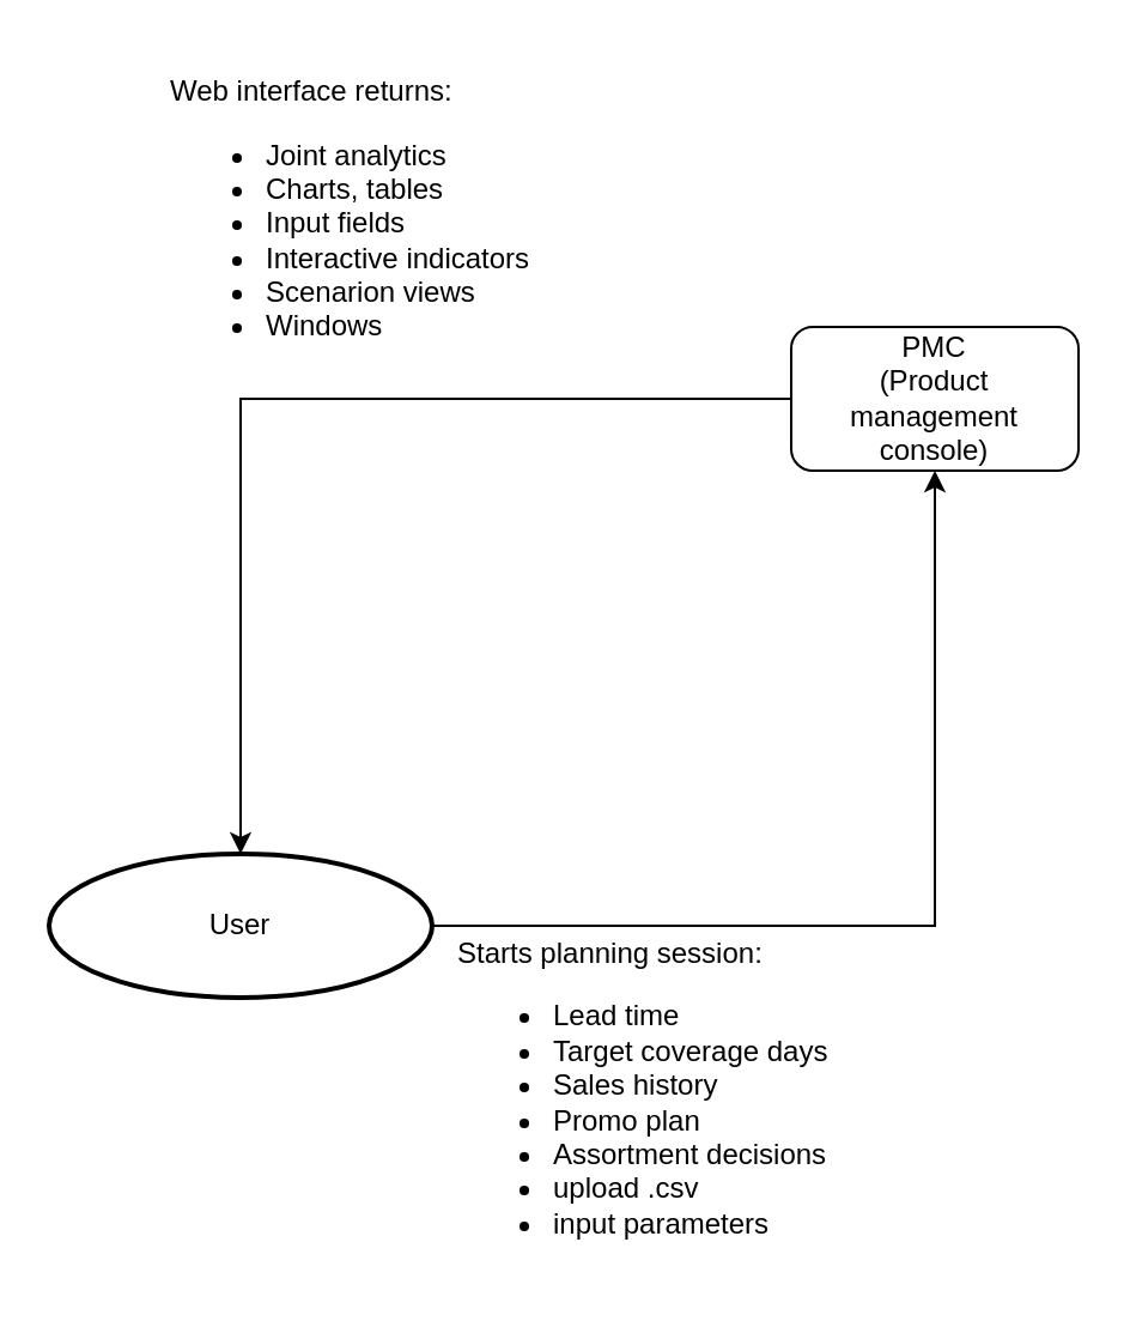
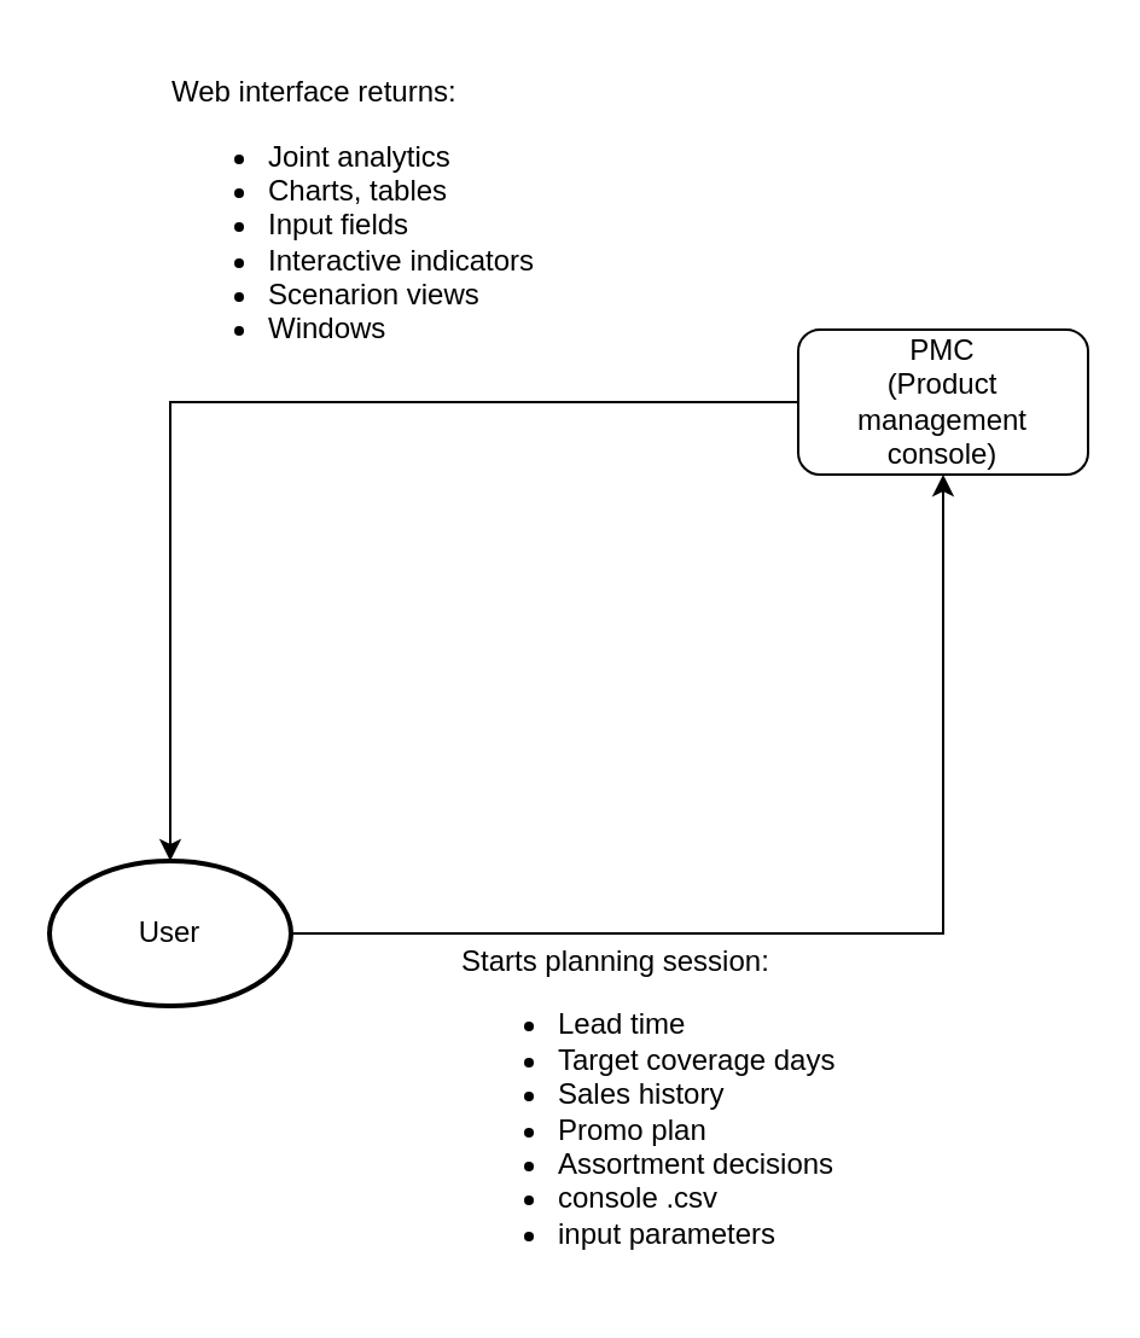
- <mxCell id="4" value="User" style="strokeWidth=2;html=1;shape=mxgraph.flowchart.start_1;whiteSpace=wrap;" vertex="1" parent="1"><mxGeometry x="20" y="356" width="160" height="60" as="geometry" /></mxCell>
+ <mxCell id="4" value="User" style="strokeWidth=2;html=1;shape=mxgraph.flowchart.start_1;whiteSpace=wrap;" vertex="1" parent="1"><mxGeometry x="20" y="356" width="100" height="60" as="geometry" /></mxCell>
- <mxCell id="5" value="Starts planning session:&lt;div&gt;&lt;ul&gt;&lt;li&gt;Lead time&lt;/li&gt;&lt;li&gt;Target coverage days&lt;/li&gt;&lt;li&gt;Sales history&lt;/li&gt;&lt;li&gt;Promo plan&lt;/li&gt;&lt;li&gt;Assortment decisions&lt;/li&gt;&lt;li&gt;upload .csv&lt;/li&gt;&lt;li&gt;input parameters&lt;/li&gt;&lt;/ul&gt;&lt;/div&gt;" style="text;html=1;align=left;verticalAlign=middle;whiteSpace=wrap;rounded=0;" vertex="1" parent="1"><mxGeometry x="189" y="387" width="200" height="145" as="geometry" /></mxCell>
+ <mxCell id="5" value="Starts planning session:&lt;div&gt;&lt;ul&gt;&lt;li&gt;Lead time&lt;/li&gt;&lt;li&gt;Target coverage days&lt;/li&gt;&lt;li&gt;Sales history&lt;/li&gt;&lt;li&gt;Promo plan&lt;/li&gt;&lt;li&gt;Assortment decisions&lt;/li&gt;&lt;li&gt;console .csv&lt;/li&gt;&lt;li&gt;input parameters&lt;/li&gt;&lt;/ul&gt;&lt;/div&gt;" style="text;html=1;align=left;verticalAlign=middle;whiteSpace=wrap;rounded=0;" vertex="1" parent="1"><mxGeometry x="189" y="387" width="200" height="145" as="geometry" /></mxCell>
